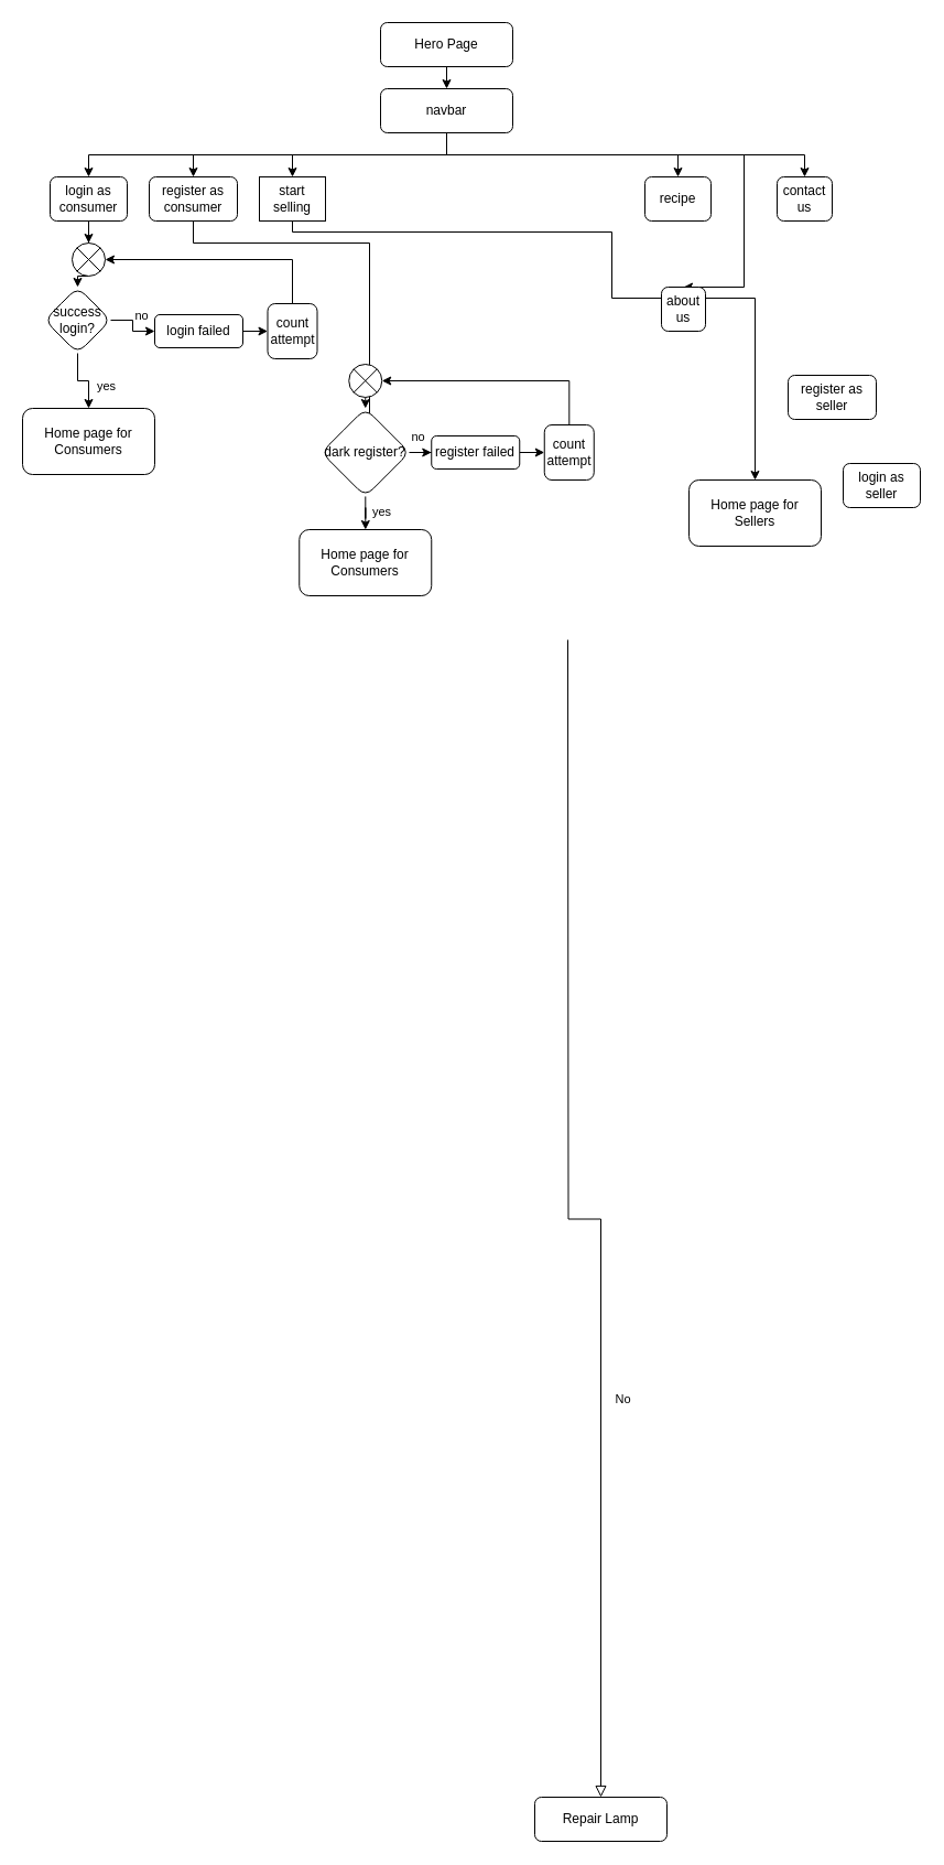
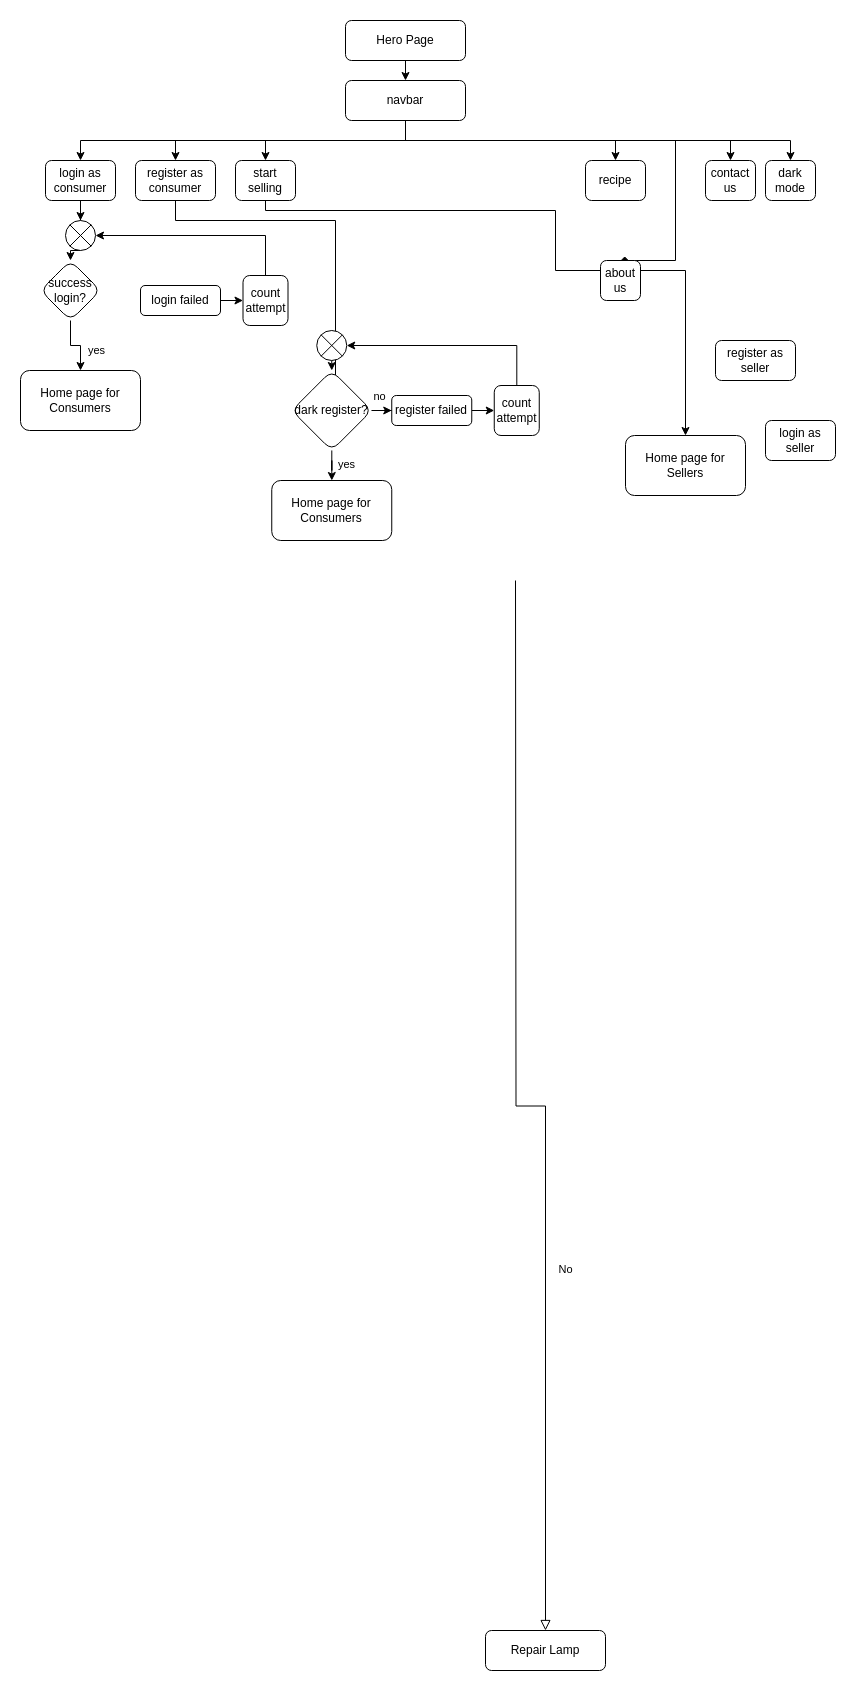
+ <mxCell id="7" style="edgeStyle=orthogonalEdgeStyle;rounded=0;orthogonalLoop=1;jettySize=auto;html=1;" edge="1" parent="1" source="9" target="22"><mxGeometry relative="1" as="geometry"><Array as="points"><mxPoint x="405" y="140" /><mxPoint x="790" y="140" /></Array></mxGeometry></mxCell>
- <mxCell id="19" value="start selling" style="whiteSpace=wrap;html=1;fontSize=12;glass=0;strokeWidth=1;shadow=0;rounded=0;" vertex="1" parent="1"><mxGeometry x="235" y="160" width="60" height="40" as="geometry" /></mxCell>
+ <mxCell id="19" value="start selling" style="rounded=1;whiteSpace=wrap;html=1;fontSize=12;glass=0;strokeWidth=1;shadow=0;" vertex="1" parent="1"><mxGeometry x="235" y="160" width="60" height="40" as="geometry" /></mxCell>
+ <mxCell id="22" value="dark mode" style="rounded=1;whiteSpace=wrap;html=1;fontSize=12;glass=0;strokeWidth=1;shadow=0;" vertex="1" parent="1"><mxGeometry x="765" y="160" width="50" height="40" as="geometry" /></mxCell>
- <mxCell id="3" style="edgeStyle=orthogonalEdgeStyle;rounded=0;orthogonalLoop=1;jettySize=auto;html=1;entryX=0.5;entryY=0;entryDx=0;entryDy=0;" edge="1" parent="1" source="9" target="20"><mxGeometry relative="1" as="geometry"><Array as="points"><mxPoint x="405" y="140" /><mxPoint x="675" y="140" /></Array></mxGeometry></mxCell>
+ <mxCell id="3" style="edgeStyle=orthogonalEdgeStyle;rounded=0;orthogonalLoop=1;jettySize=auto;html=1;entryX=0.5;entryY=0;entryDx=0;entryDy=0;endArrow=diamond;" edge="1" parent="1" source="9" target="20"><mxGeometry relative="1" as="geometry"><Array as="points"><mxPoint x="405" y="140" /><mxPoint x="675" y="140" /></Array></mxGeometry></mxCell>
- <mxCell id="26" value="" style="edgeStyle=orthogonalEdgeStyle;rounded=0;orthogonalLoop=1;jettySize=auto;html=1;" edge="1" parent="1" source="28" target="31"><mxGeometry relative="1" as="geometry" /></mxCell>
- <mxCell id="27" value="no" style="edgeLabel;html=1;align=center;verticalAlign=middle;resizable=0;points=[];" vertex="1" connectable="0" parent="26"><mxGeometry x="0.499" relative="1" as="geometry"><mxPoint y="-15" as="offset" /></mxGeometry></mxCell>
